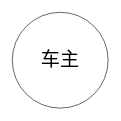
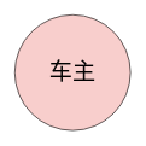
- <mxCell id="2" value="车主" style="ellipse;whiteSpace=wrap;html=1;aspect=fixed;fontSize=32;" vertex="1" parent="1"><mxGeometry x="20" y="20" width="160" height="160" as="geometry" /></mxCell>
+ <mxCell id="2" value="车主" style="ellipse;whiteSpace=wrap;html=1;aspect=fixed;fontSize=32;fillColor=#f8cecc;" vertex="1" parent="1"><mxGeometry x="20" y="20" width="160" height="160" as="geometry" /></mxCell>
